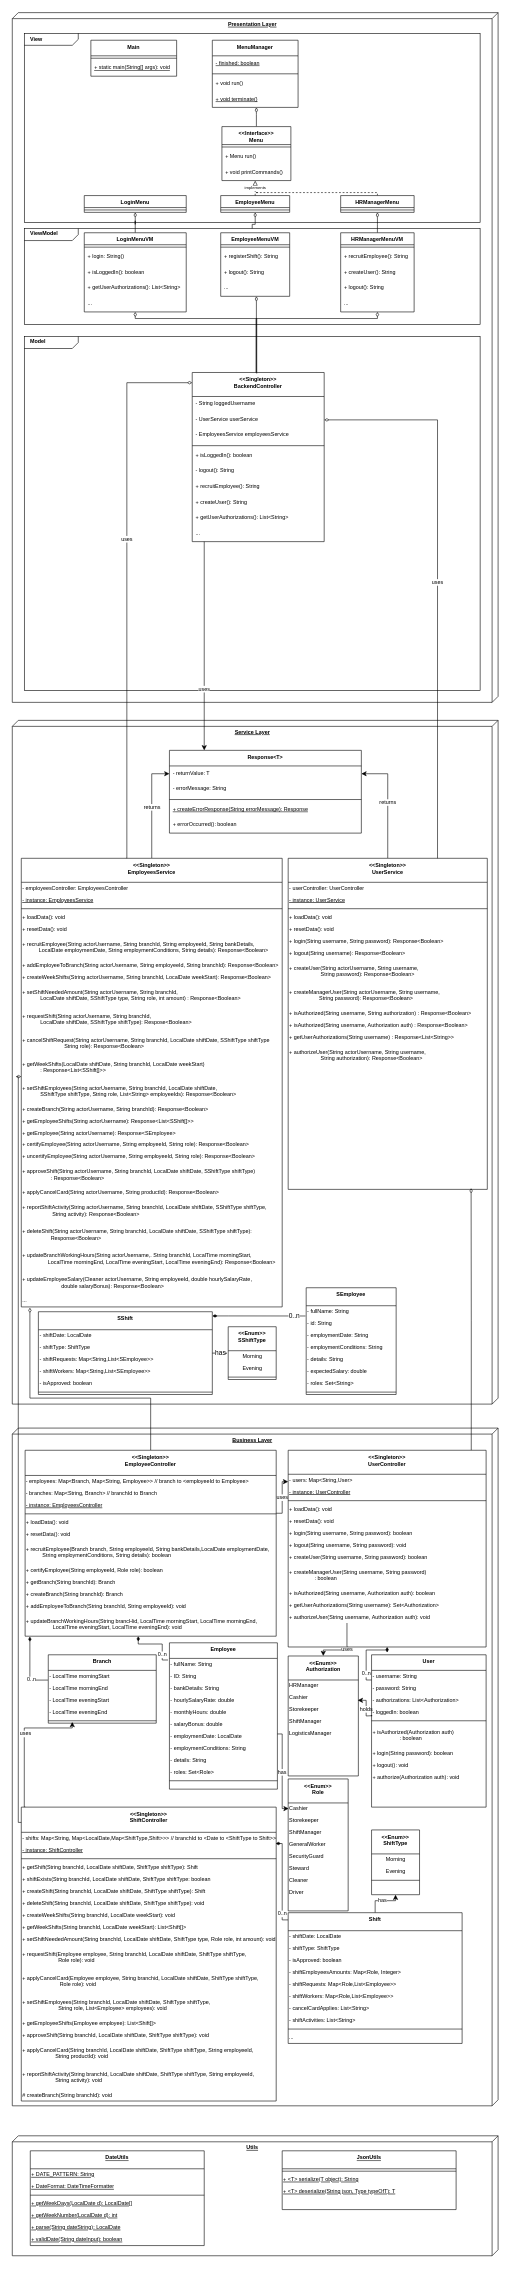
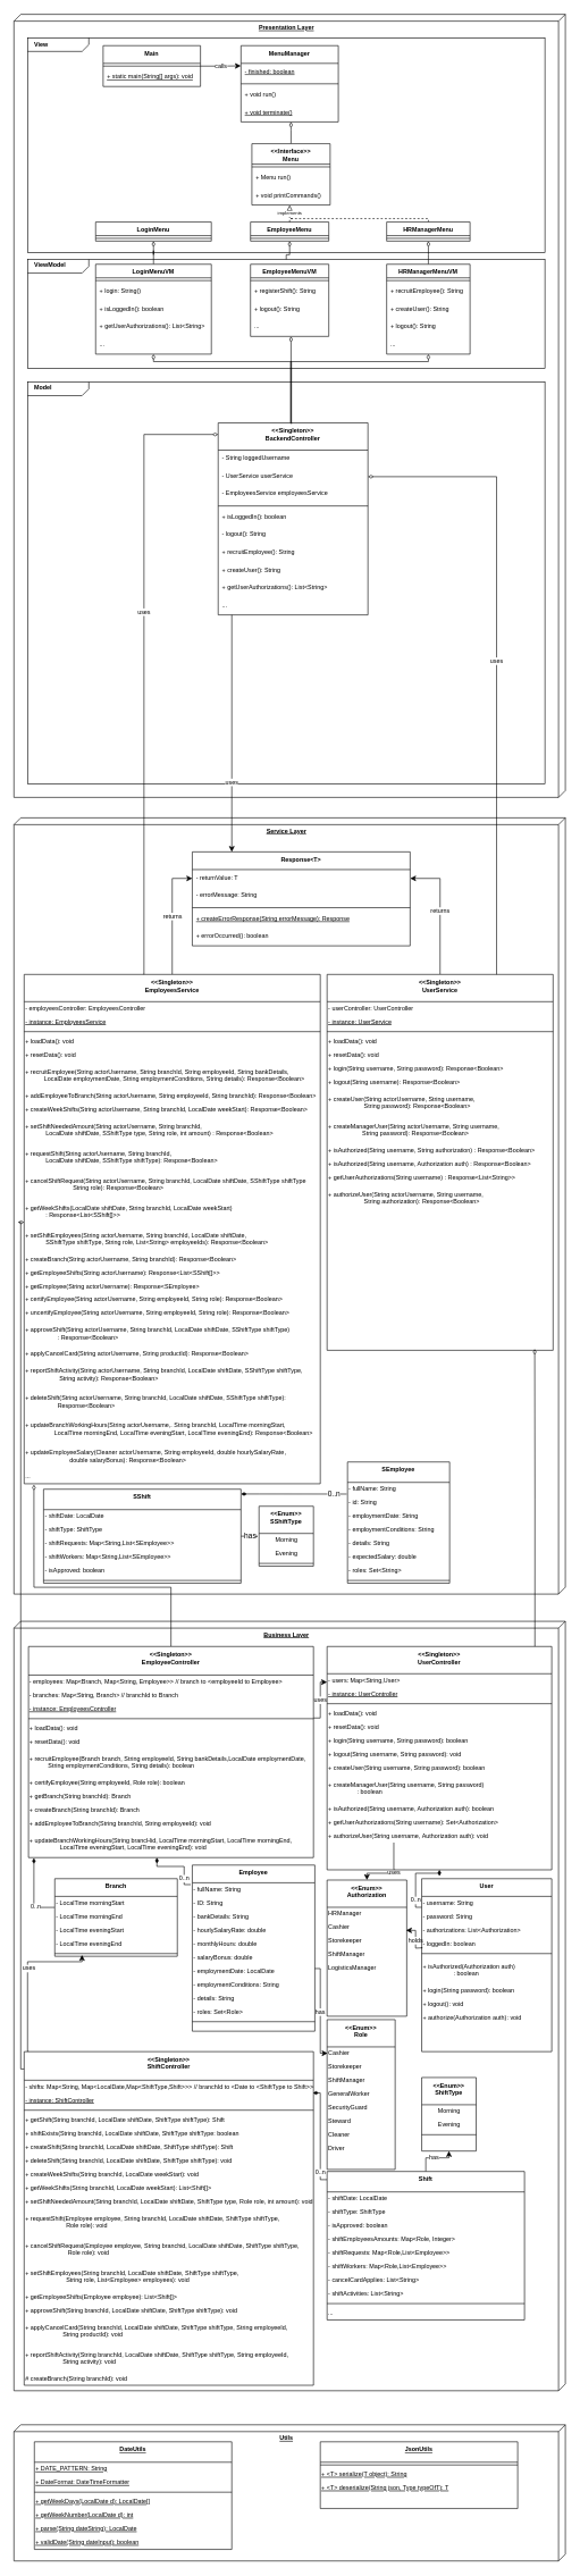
+ <mxCell id="217" value="calls" style="edgeStyle=orthogonalEdgeStyle;rounded=0;orthogonalLoop=1;jettySize=auto;html=1;entryX=-0.001;entryY=0.141;entryDx=0;entryDy=0;entryPerimeter=0;fontSize=9;endArrow=classic;endFill=1;" parent="1" source="218" target="223" edge="1"><mxGeometry x="-0.004" relative="1" as="geometry"><mxPoint as="offset" /></mxGeometry></mxCell>
- <mxCell id="174" value="+ applyCancelCard(Employee employee, String branchid, LocalDate shiftDate, ShiftType shiftType,&lt;br&gt;&amp;nbsp; &amp;nbsp; &amp;nbsp; &amp;nbsp; &amp;nbsp; &amp;nbsp; &amp;nbsp; &amp;nbsp; &amp;nbsp; &amp;nbsp; &amp;nbsp; &amp;nbsp; &amp;nbsp;Role role): void" style="text;html=1;align=left;verticalAlign=middle;resizable=0;points=[];autosize=1;strokeColor=none;fillColor=none;fontStyle=0;fontSize=9;" parent="162" vertex="1"><mxGeometry y="270" width="425" height="40" as="geometry" /></mxCell>
+ <mxCell id="174" value="+ cancelShiftRequest(Employee employee, String branchid, LocalDate shiftDate, ShiftType shiftType,&lt;br&gt;&amp;nbsp; &amp;nbsp; &amp;nbsp; &amp;nbsp; &amp;nbsp; &amp;nbsp; &amp;nbsp; &amp;nbsp; &amp;nbsp; &amp;nbsp; &amp;nbsp; &amp;nbsp; &amp;nbsp;Role role): void" style="text;html=1;align=left;verticalAlign=middle;resizable=0;points=[];autosize=1;strokeColor=none;fillColor=none;fontStyle=0;fontSize=9;" parent="162" vertex="1"><mxGeometry y="270" width="425" height="40" as="geometry" /></mxCell>
